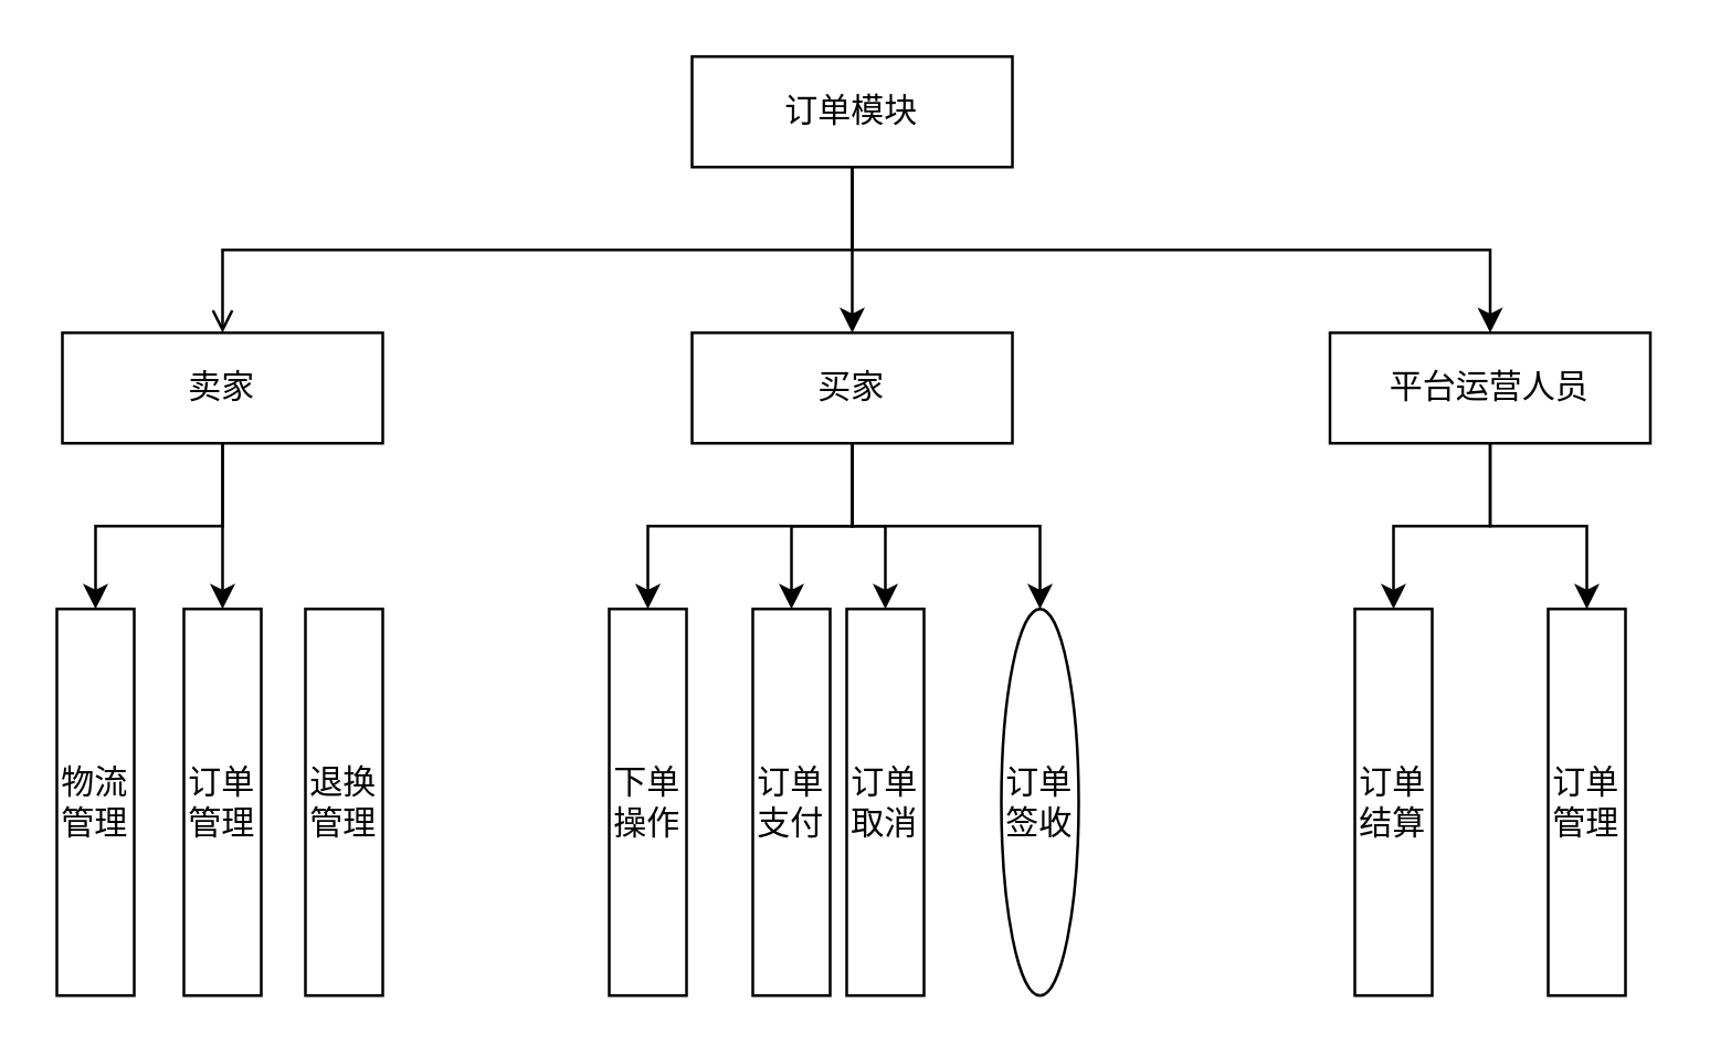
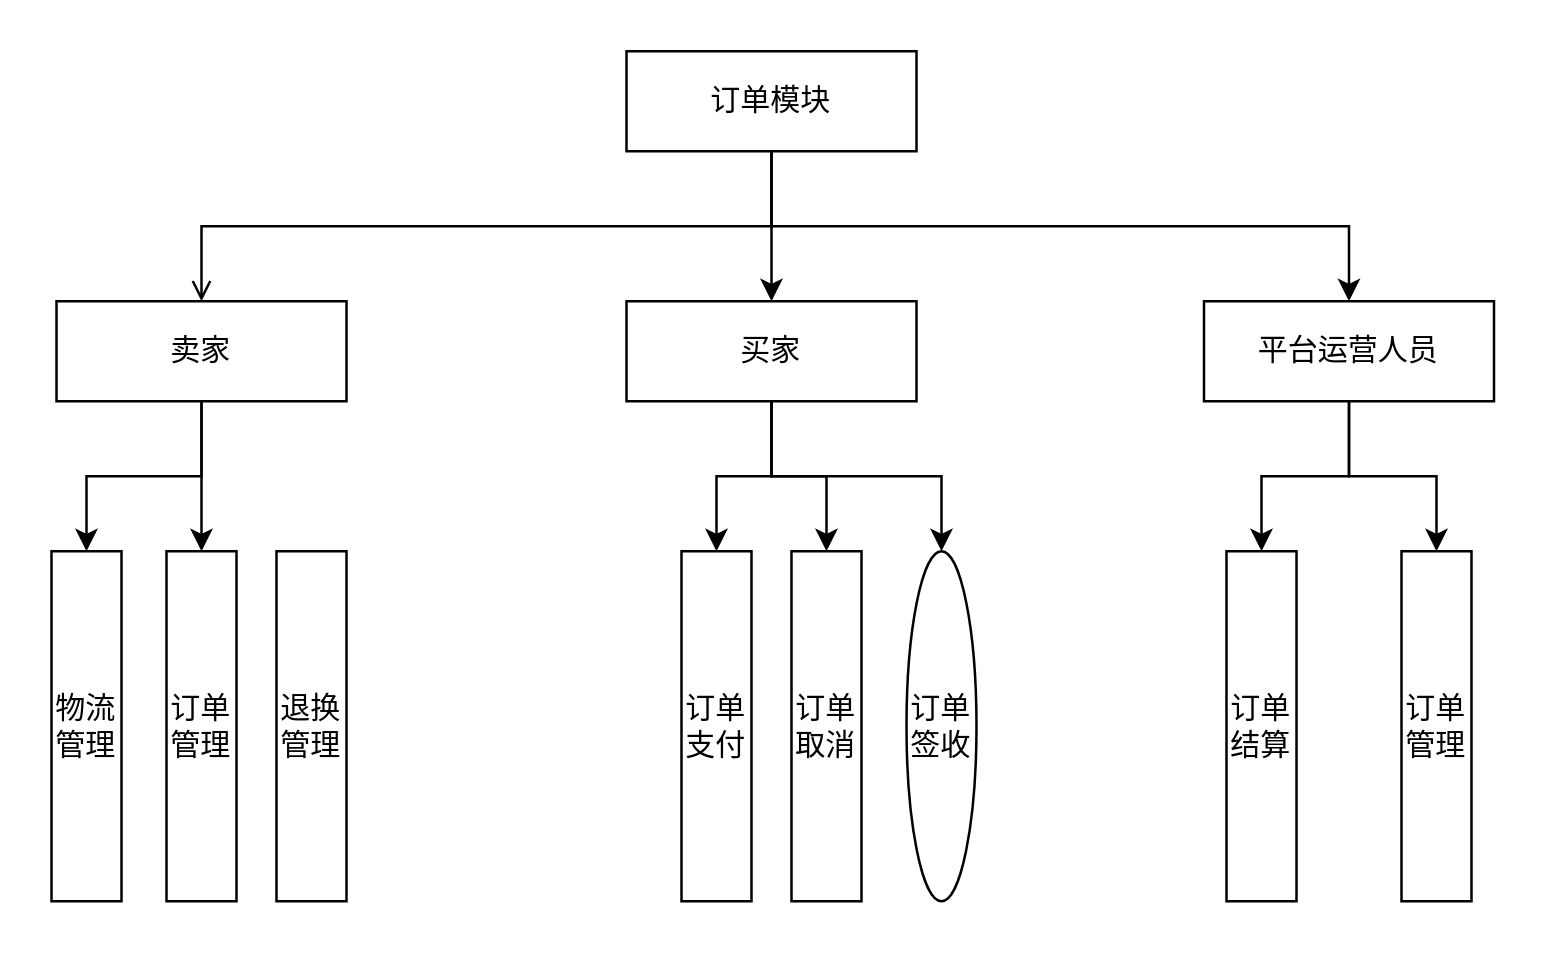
- <mxCell id="12" style="edgeStyle=orthogonalEdgeStyle;rounded=0;orthogonalLoop=1;jettySize=auto;html=1;exitX=0.5;exitY=1;exitDx=0;exitDy=0;entryX=0.5;entryY=0;entryDx=0;entryDy=0;" parent="1" source="13" target="20" edge="1"><mxGeometry relative="1" as="geometry" /></mxCell>
- <mxCell id="20" value="下单操作" style="rounded=0;whiteSpace=wrap;html=1;align=center;horizontal=1;verticalAlign=middle;" parent="1" vertex="1"><mxGeometry x="220" y="220" width="28" height="140" as="geometry" /></mxCell>
- <mxCell id="22" value="订单取消" style="rounded=0;whiteSpace=wrap;html=1;align=center;labelPosition=center;verticalLabelPosition=middle;verticalAlign=middle;horizontal=1;" parent="1" vertex="1"><mxGeometry x="306" y="220" width="28" height="140" as="geometry" /></mxCell>
+ <mxCell id="22" value="订单取消" style="rounded=0;whiteSpace=wrap;html=1;align=center;labelPosition=center;verticalLabelPosition=middle;verticalAlign=middle;horizontal=1;" parent="1" vertex="1"><mxGeometry x="316" y="220" width="28" height="140" as="geometry" /></mxCell>
